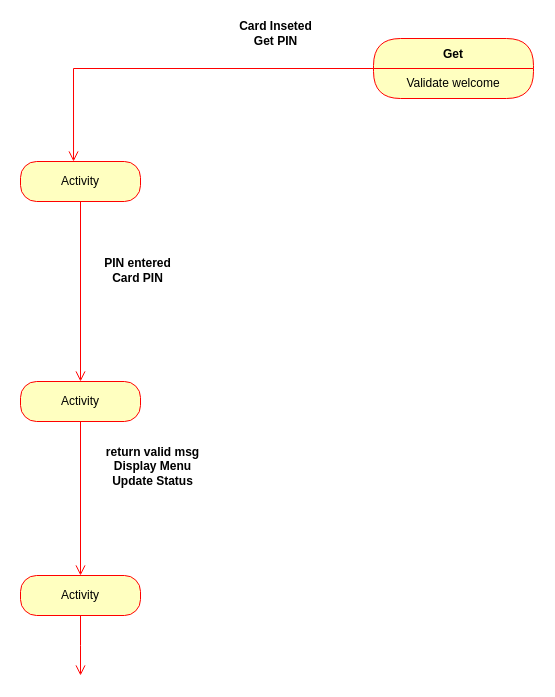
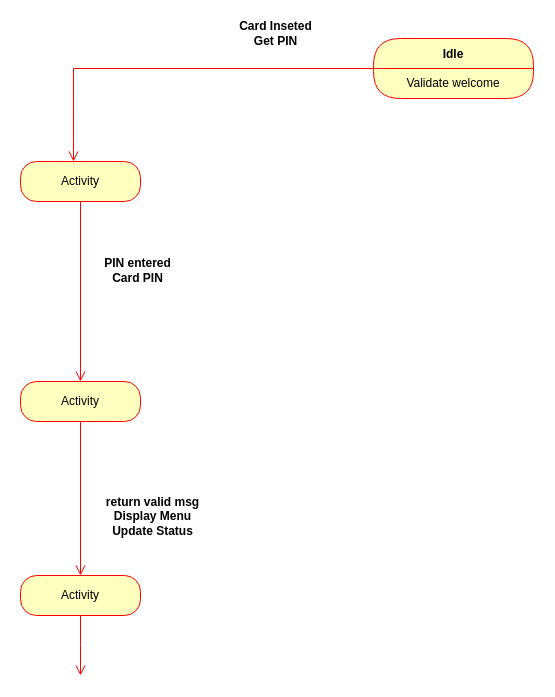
- <mxCell id="2" value="Get" style="swimlane;fontStyle=1;align=center;verticalAlign=middle;childLayout=stackLayout;horizontal=1;startSize=30;horizontalStack=0;resizeParent=0;resizeLast=1;container=0;fontColor=#000000;collapsible=0;rounded=1;arcSize=30;strokeColor=#ff0000;fillColor=#ffffc0;swimlaneFillColor=#ffffc0;dropTarget=0;" vertex="1" parent="1"><mxGeometry x="373" y="38" width="160" height="60" as="geometry" /></mxCell>
+ <mxCell id="2" value="Idle" style="swimlane;fontStyle=1;align=center;verticalAlign=middle;childLayout=stackLayout;horizontal=1;startSize=30;horizontalStack=0;resizeParent=0;resizeLast=1;container=0;fontColor=#000000;collapsible=0;rounded=1;arcSize=30;strokeColor=#ff0000;fillColor=#ffffc0;swimlaneFillColor=#ffffc0;dropTarget=0;" vertex="1" parent="1"><mxGeometry x="373" y="38" width="160" height="60" as="geometry" /></mxCell>
- <mxCell id="13" value="return valid msg&lt;br&gt;Display Menu&lt;br&gt;Update Status" style="text;align=center;fontStyle=1;verticalAlign=middle;spacingLeft=3;spacingRight=3;strokeColor=none;rotatable=0;points=[[0,0.5],[1,0.5]];portConstraint=eastwest;html=1;" vertex="1" parent="1"><mxGeometry x="79" y="441" width="146" height="50" as="geometry" /></mxCell>
+ <mxCell id="13" value="return valid msg&lt;br&gt;Display Menu&lt;br&gt;Update Status" style="text;align=center;fontStyle=1;verticalAlign=middle;spacingLeft=3;spacingRight=3;strokeColor=none;rotatable=0;points=[[0,0.5],[1,0.5]];portConstraint=eastwest;html=1;" vertex="1" parent="1"><mxGeometry x="79" y="491" width="146" height="50" as="geometry" /></mxCell>
